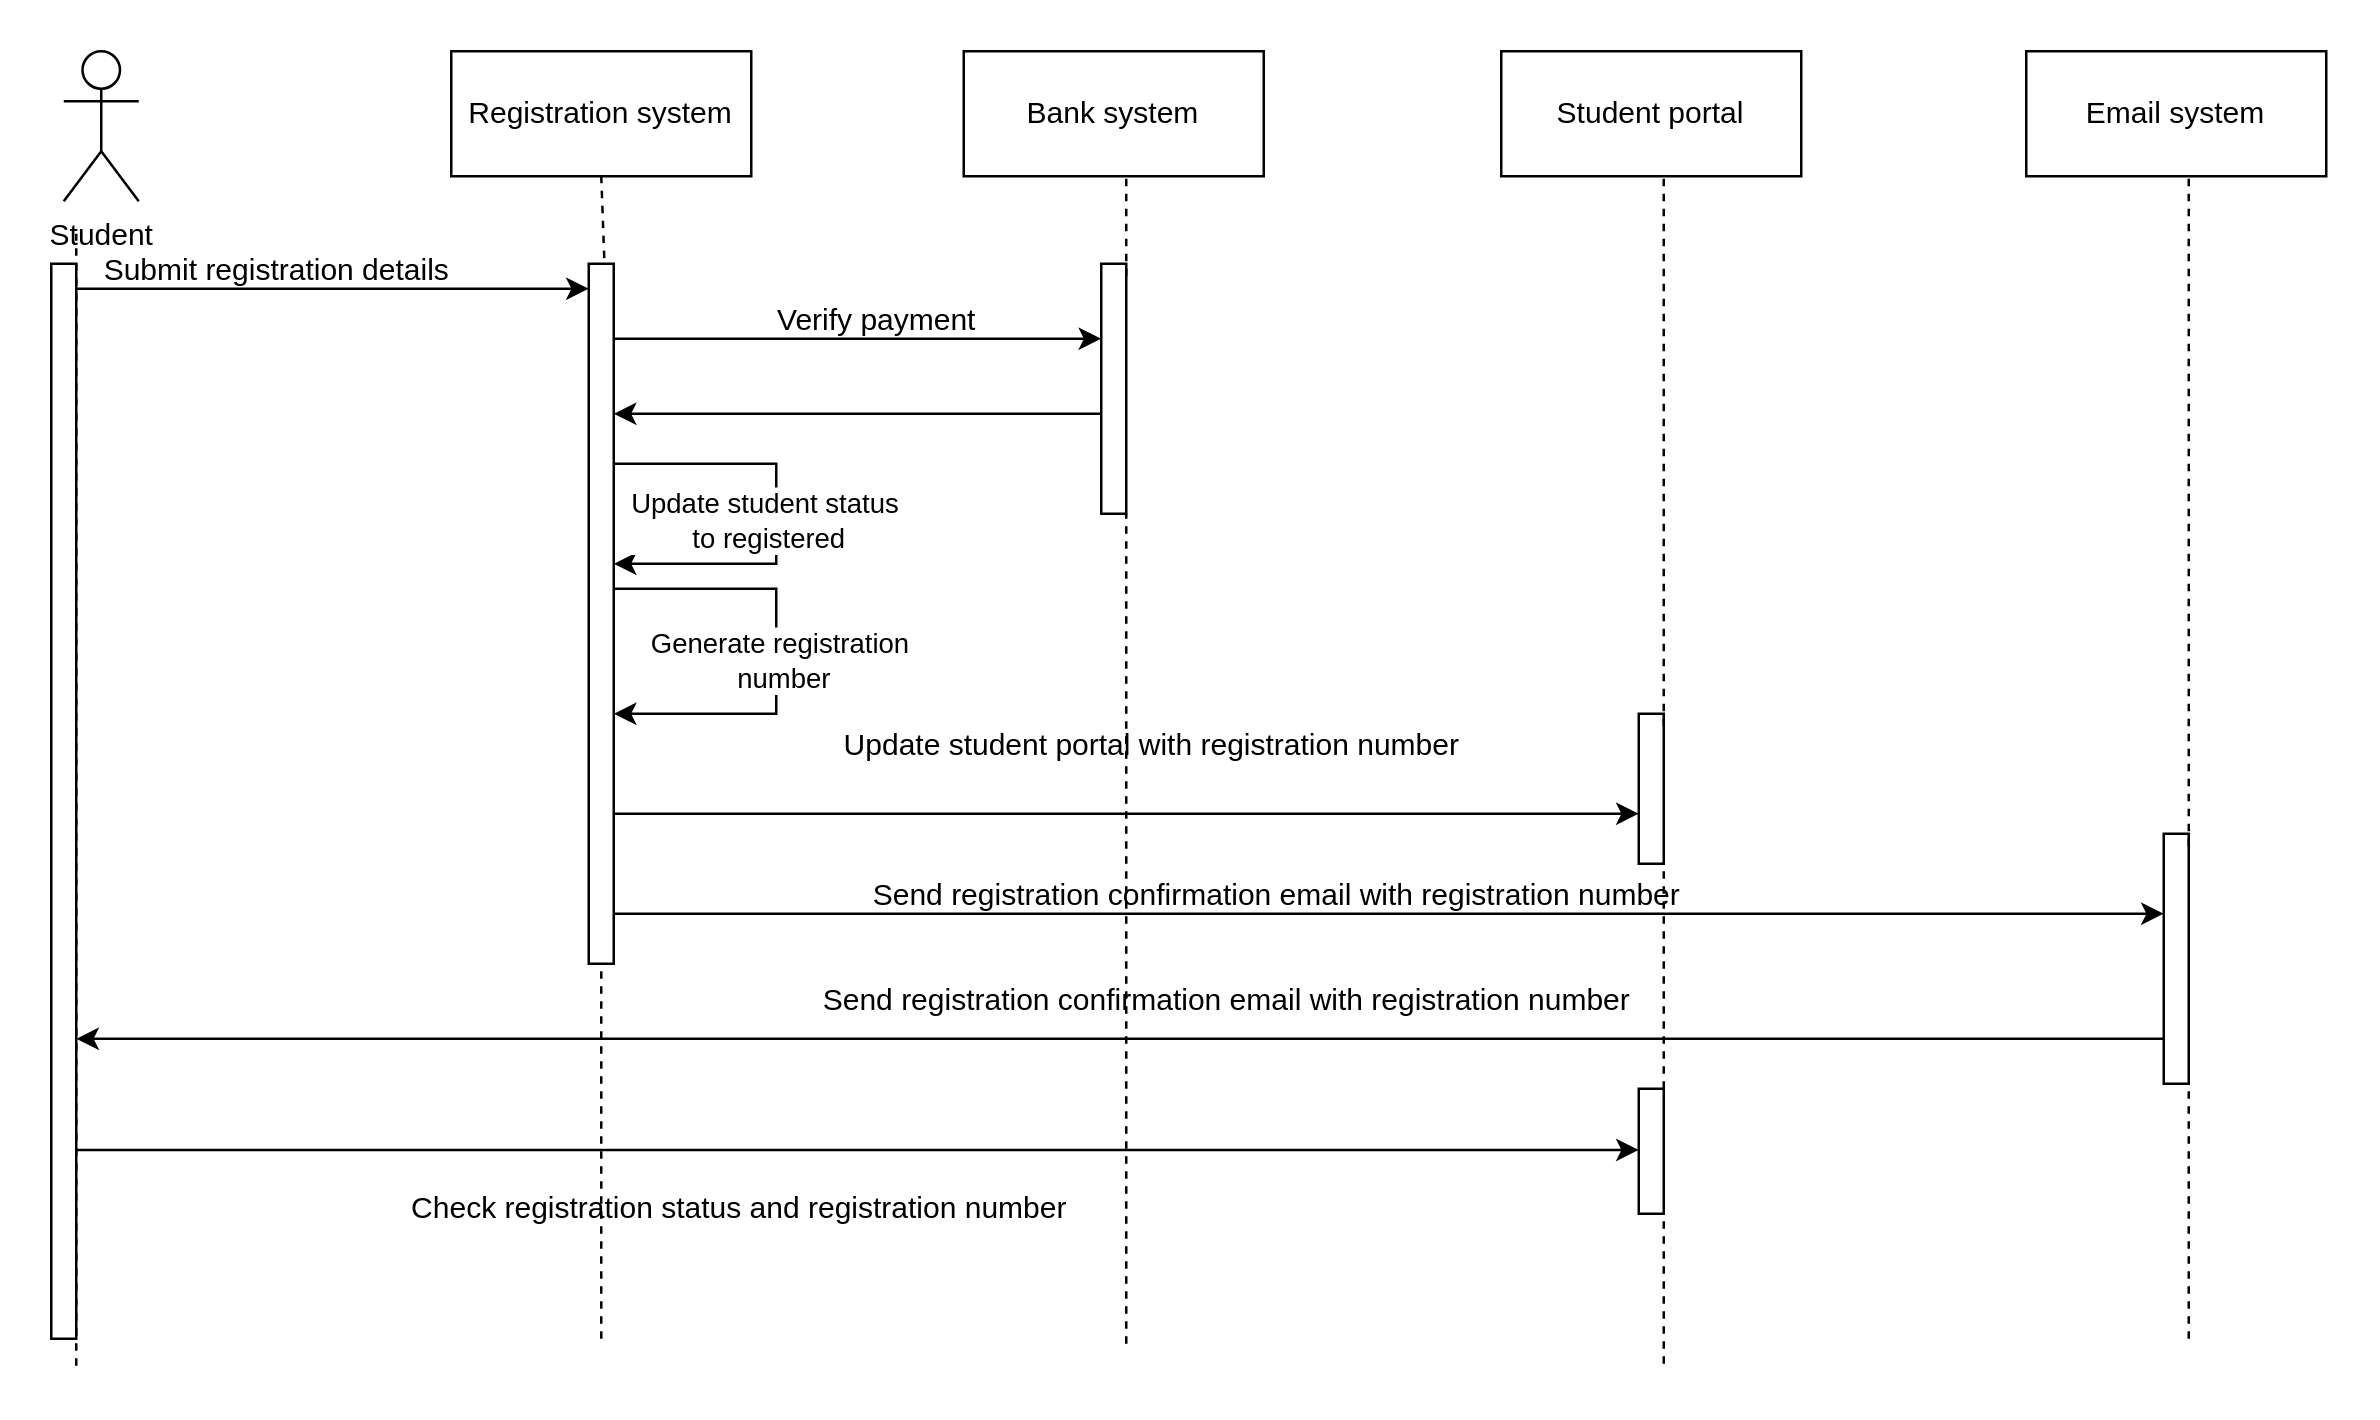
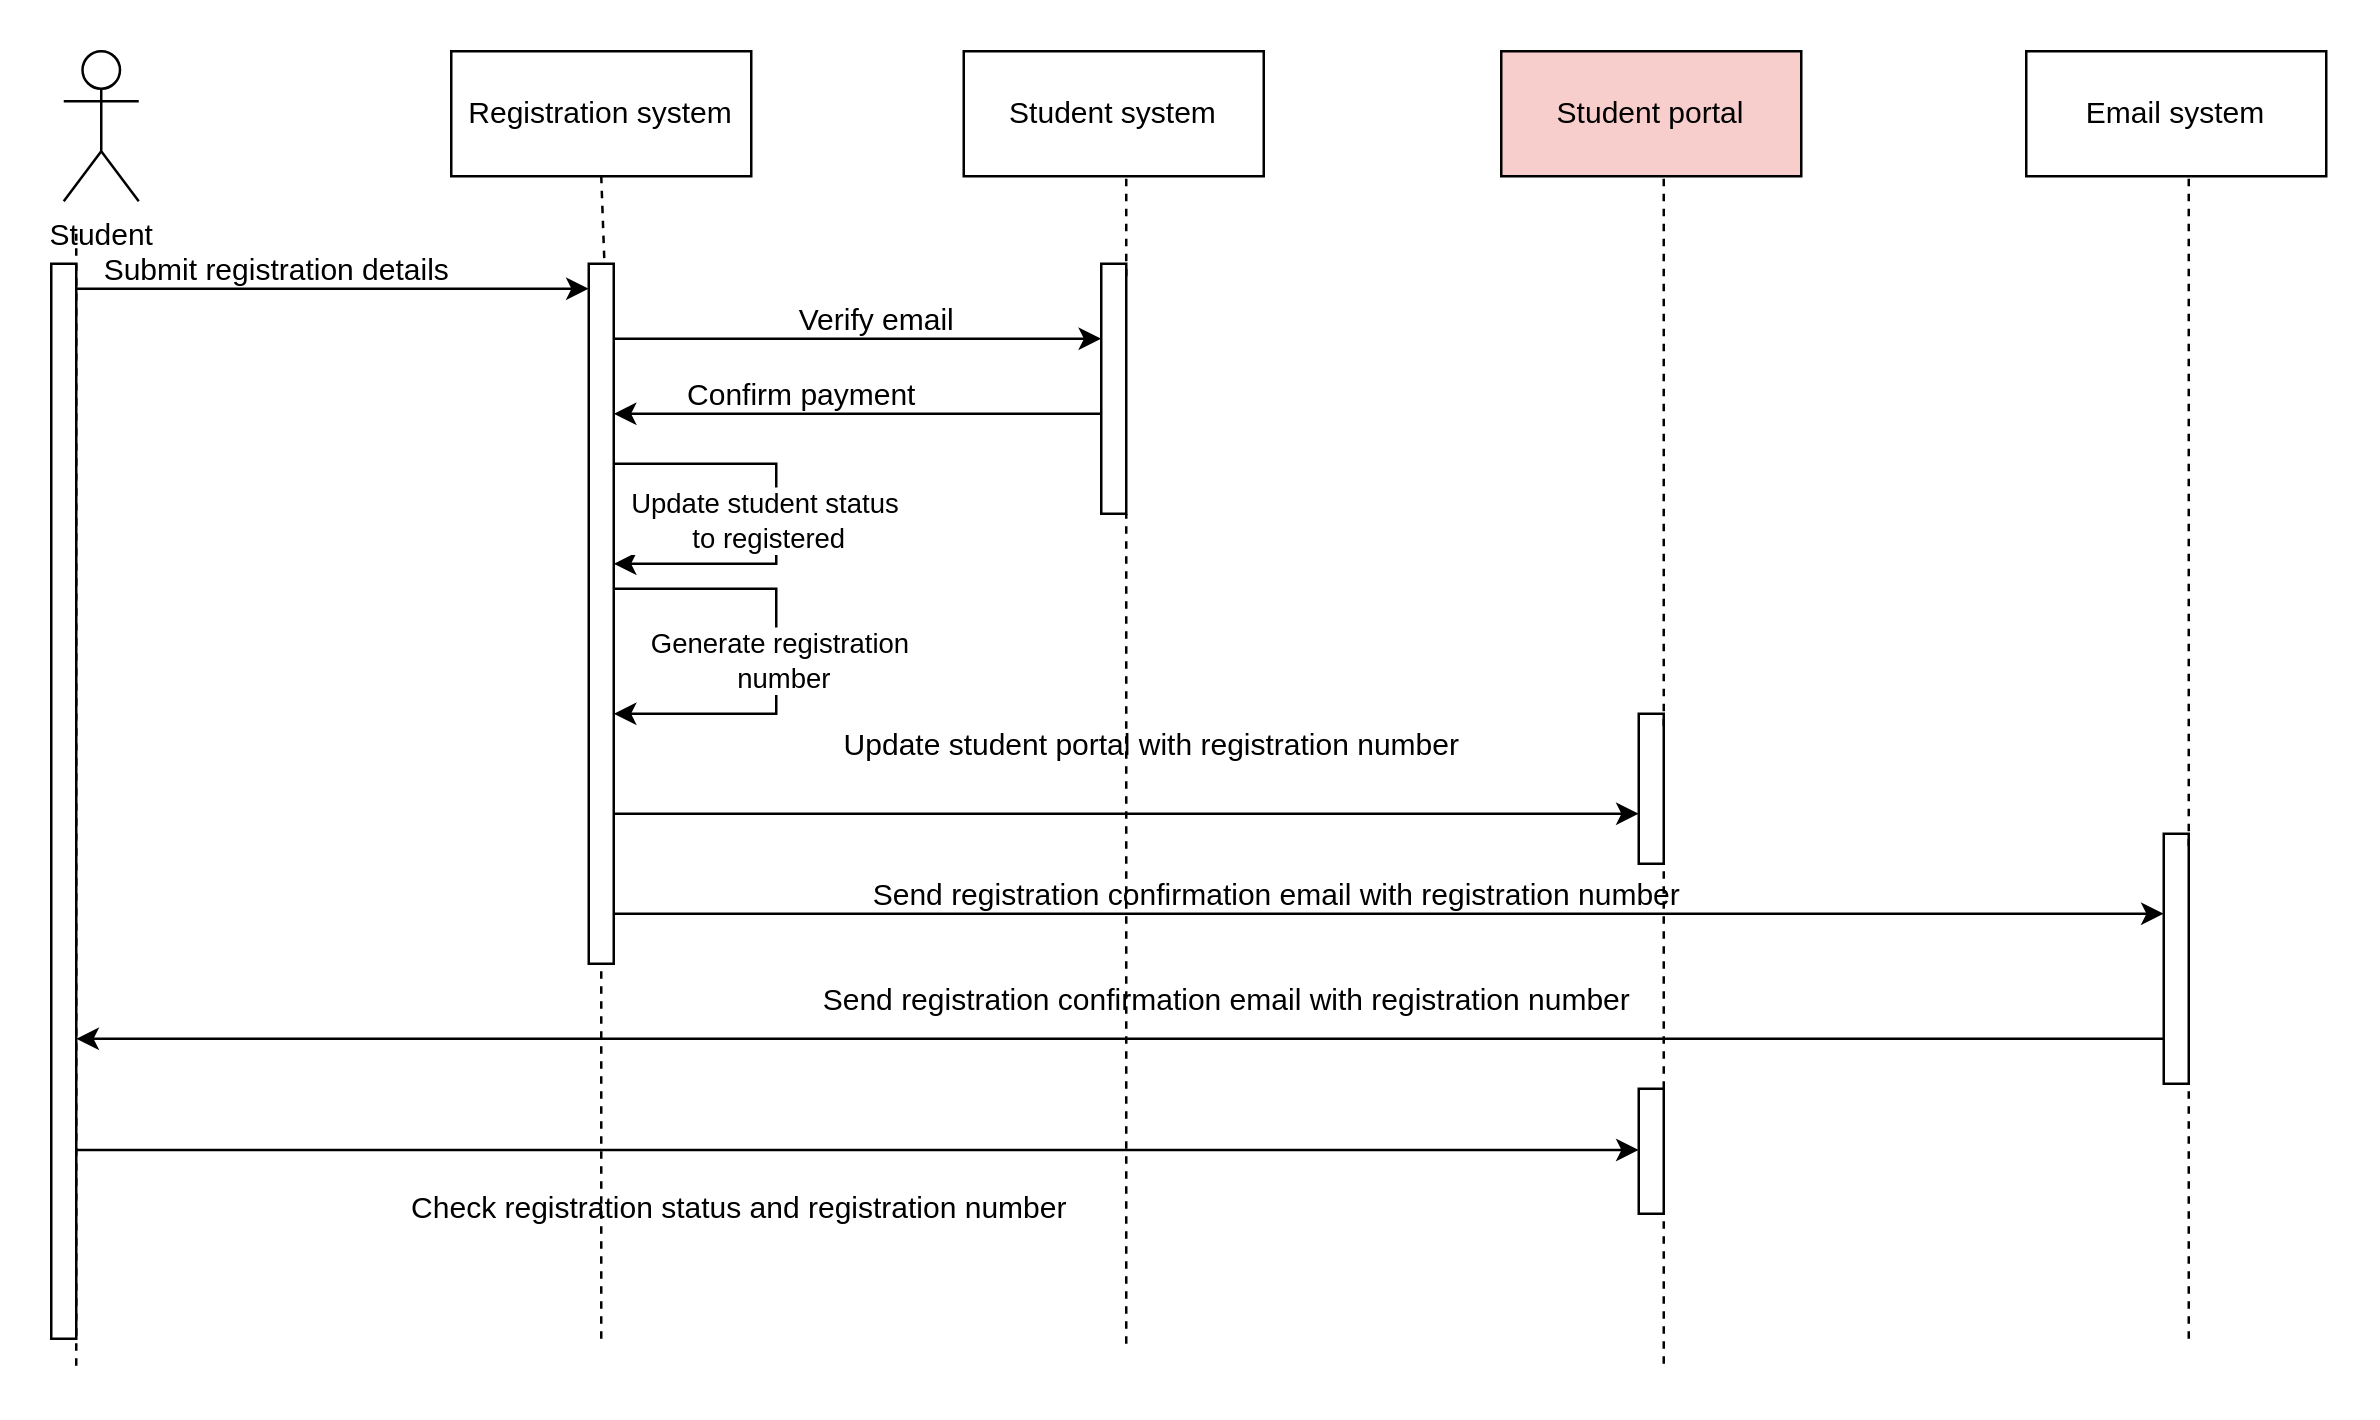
- <mxCell id="5" value="Bank system" style="rounded=0;whiteSpace=wrap;html=1;" vertex="1" parent="1"><mxGeometry x="385" y="20" width="120" height="50" as="geometry" /></mxCell>
+ <mxCell id="5" value="Student system" style="rounded=0;whiteSpace=wrap;html=1;" vertex="1" parent="1"><mxGeometry x="385" y="20" width="120" height="50" as="geometry" /></mxCell>
- <mxCell id="4" value="Student portal" style="rounded=0;whiteSpace=wrap;html=1;" vertex="1" parent="1"><mxGeometry x="600" y="20" width="120" height="50" as="geometry" /></mxCell>
+ <mxCell id="4" value="Student portal" style="rounded=0;whiteSpace=wrap;html=1;fillColor=#f8cecc;" vertex="1" parent="1"><mxGeometry x="600" y="20" width="120" height="50" as="geometry" /></mxCell>
- <mxCell id="15" value="Verify payment" style="text;html=1;align=center;verticalAlign=middle;resizable=0;points=[];autosize=1;strokeColor=none;fillColor=none;" vertex="1" parent="1"><mxGeometry x="300" y="113" width="100" height="30" as="geometry" /></mxCell>
+ <mxCell id="15" value="Verify email" style="text;html=1;align=center;verticalAlign=middle;resizable=0;points=[];autosize=1;strokeColor=none;fillColor=none;" vertex="1" parent="1"><mxGeometry x="300" y="113" width="100" height="30" as="geometry" /></mxCell>
+ <mxCell id="17" value="Confirm payment" style="text;html=1;align=center;verticalAlign=middle;resizable=0;points=[];autosize=1;strokeColor=none;fillColor=none;" vertex="1" parent="1"><mxGeometry x="265" y="143" width="110" height="30" as="geometry" /></mxCell>
